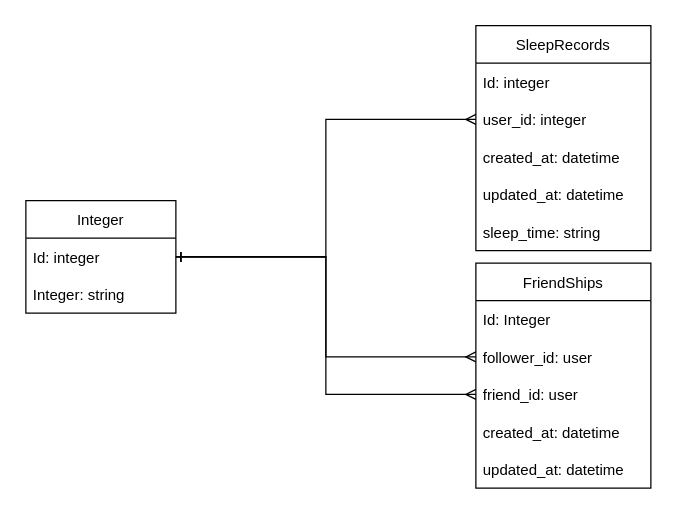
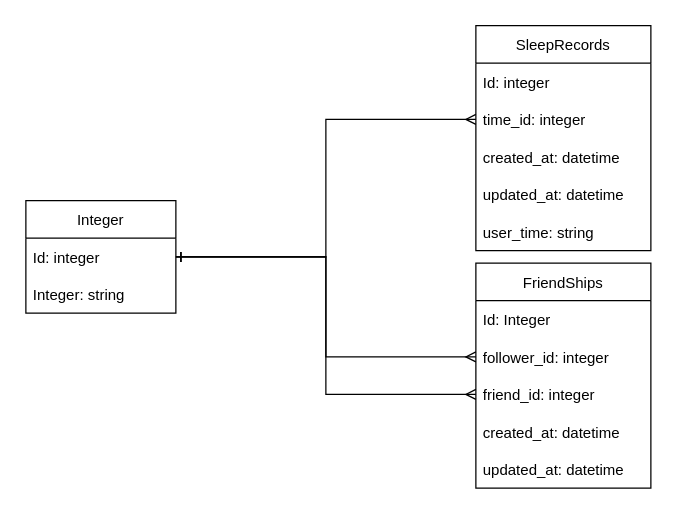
- <mxCell id="7" value="user_id: integer" style="text;strokeColor=none;fillColor=none;align=left;verticalAlign=middle;spacingLeft=4;spacingRight=4;overflow=hidden;points=[[0,0.5],[1,0.5]];portConstraint=eastwest;rotatable=0;" parent="5" vertex="1"><mxGeometry y="60" width="140" height="30" as="geometry" /></mxCell>
+ <mxCell id="7" value="time_id: integer" style="text;strokeColor=none;fillColor=none;align=left;verticalAlign=middle;spacingLeft=4;spacingRight=4;overflow=hidden;points=[[0,0.5],[1,0.5]];portConstraint=eastwest;rotatable=0;" parent="5" vertex="1"><mxGeometry y="60" width="140" height="30" as="geometry" /></mxCell>
- <mxCell id="10" value="sleep_time: string" style="text;strokeColor=none;fillColor=none;align=left;verticalAlign=middle;spacingLeft=4;spacingRight=4;overflow=hidden;points=[[0,0.5],[1,0.5]];portConstraint=eastwest;rotatable=0;" parent="5" vertex="1"><mxGeometry y="150" width="140" height="30" as="geometry" /></mxCell>
+ <mxCell id="10" value="user_time: string" style="text;strokeColor=none;fillColor=none;align=left;verticalAlign=middle;spacingLeft=4;spacingRight=4;overflow=hidden;points=[[0,0.5],[1,0.5]];portConstraint=eastwest;rotatable=0;" parent="5" vertex="1"><mxGeometry y="150" width="140" height="30" as="geometry" /></mxCell>
- <mxCell id="14" value="follower_id: user" style="text;strokeColor=none;fillColor=none;align=left;verticalAlign=middle;spacingLeft=4;spacingRight=4;overflow=hidden;points=[[0,0.5],[1,0.5]];portConstraint=eastwest;rotatable=0;" parent="12" vertex="1"><mxGeometry y="60" width="140" height="30" as="geometry" /></mxCell>
+ <mxCell id="14" value="follower_id: integer" style="text;strokeColor=none;fillColor=none;align=left;verticalAlign=middle;spacingLeft=4;spacingRight=4;overflow=hidden;points=[[0,0.5],[1,0.5]];portConstraint=eastwest;rotatable=0;" parent="12" vertex="1"><mxGeometry y="60" width="140" height="30" as="geometry" /></mxCell>
- <mxCell id="15" value="friend_id: user" style="text;strokeColor=none;fillColor=none;align=left;verticalAlign=middle;spacingLeft=4;spacingRight=4;overflow=hidden;points=[[0,0.5],[1,0.5]];portConstraint=eastwest;rotatable=0;" parent="12" vertex="1"><mxGeometry y="90" width="140" height="30" as="geometry" /></mxCell>
+ <mxCell id="15" value="friend_id: integer" style="text;strokeColor=none;fillColor=none;align=left;verticalAlign=middle;spacingLeft=4;spacingRight=4;overflow=hidden;points=[[0,0.5],[1,0.5]];portConstraint=eastwest;rotatable=0;" parent="12" vertex="1"><mxGeometry y="90" width="140" height="30" as="geometry" /></mxCell>
